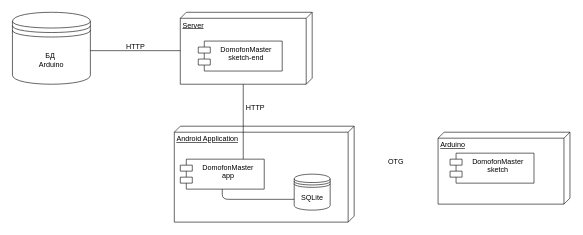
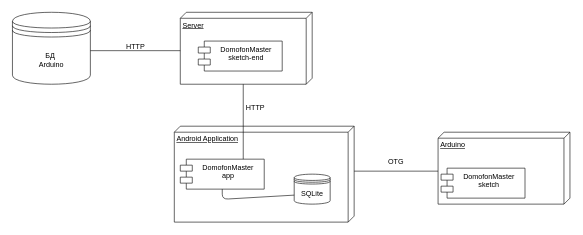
- <mxCell id="14" value="DomofonMaster&#10;sketch" style="shape=module;align=left;spacingLeft=20;align=center;verticalAlign=top;" parent="1" vertex="1"><mxGeometry x="750" y="255" width="140" height="50" as="geometry" /></mxCell>
+ <mxCell id="14" value="DomofonMaster&#10;sketch" style="shape=module;align=left;spacingLeft=20;align=center;verticalAlign=top;" parent="1" vertex="1"><mxGeometry x="735" y="280" width="140" height="50" as="geometry" /></mxCell>
+ <mxCell id="15" value="" style="endArrow=none;html=1;entryX=0;entryY=0;entryDx=65;entryDy=220;entryPerimeter=0;exitX=0;exitY=0;exitDx=75;exitDy=0;exitPerimeter=0;" parent="1" source="2" target="13" edge="1"><mxGeometry width="50" height="50" relative="1" as="geometry"><mxPoint x="570" y="220" as="sourcePoint" /><mxPoint x="620" y="170" as="targetPoint" /></mxGeometry></mxCell>
- <mxCell id="4" value="SQLite" style="shape=datastore;whiteSpace=wrap;html=1;" parent="1" vertex="1"><mxGeometry x="490" y="290" width="60" height="60" as="geometry" /></mxCell>
+ <mxCell id="4" value="SQLite" style="shape=datastore;whiteSpace=wrap;html=1;" parent="1" vertex="1"><mxGeometry x="490" y="290" width="60" height="50" as="geometry" /></mxCell>
